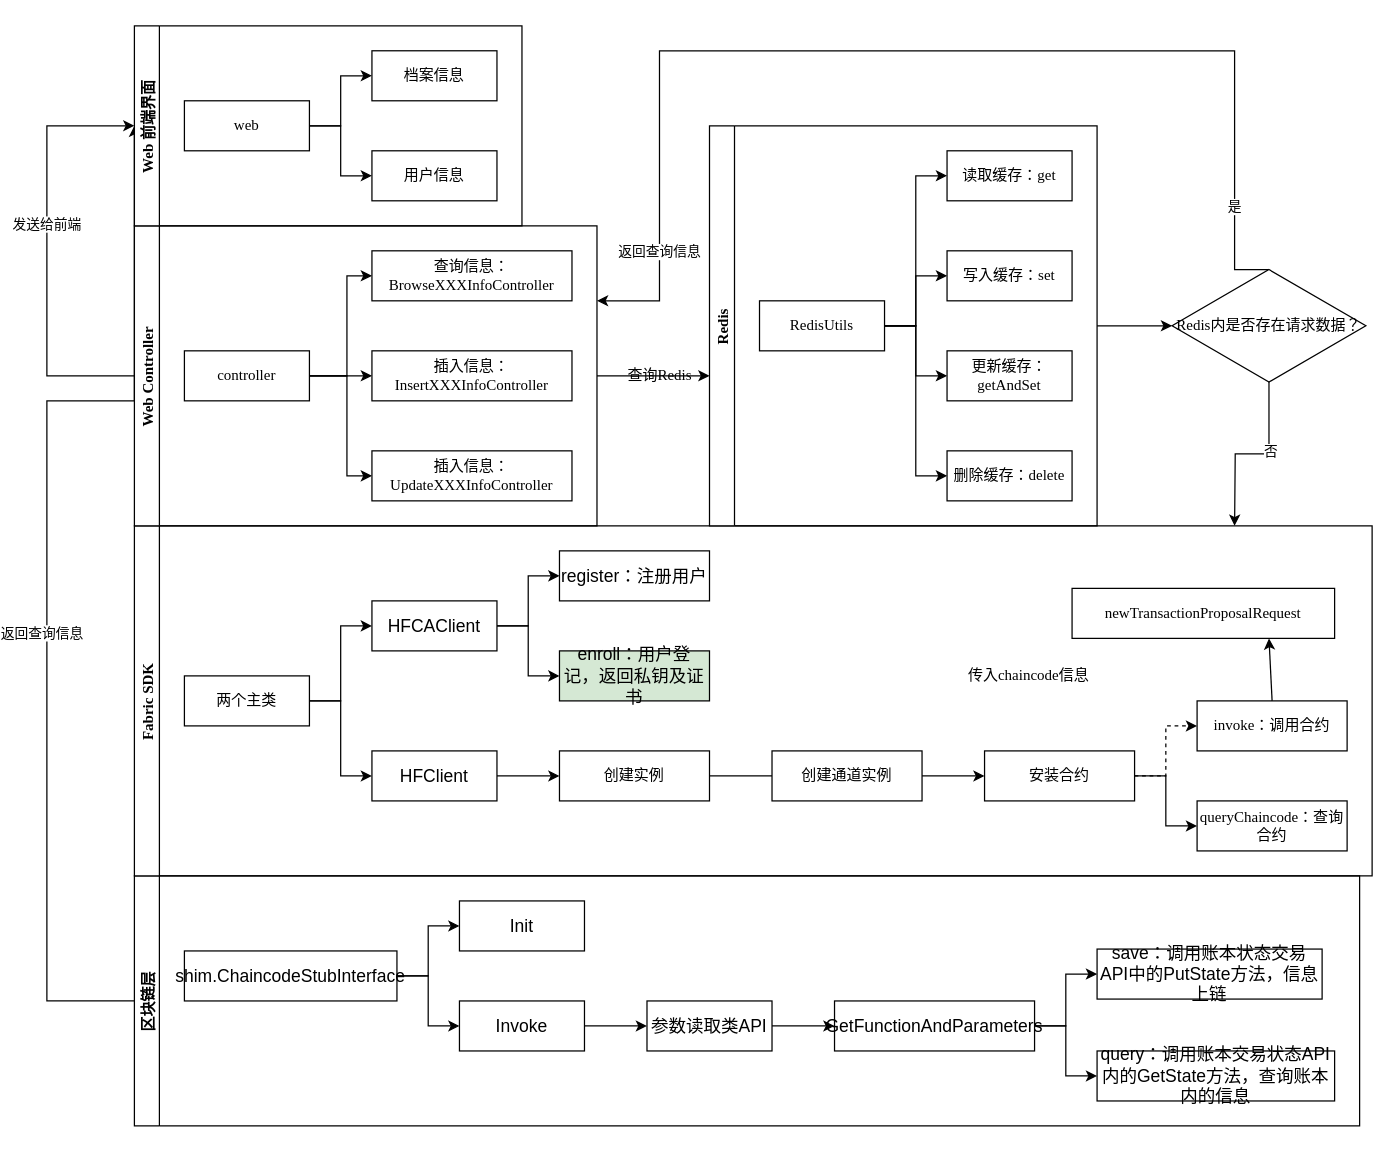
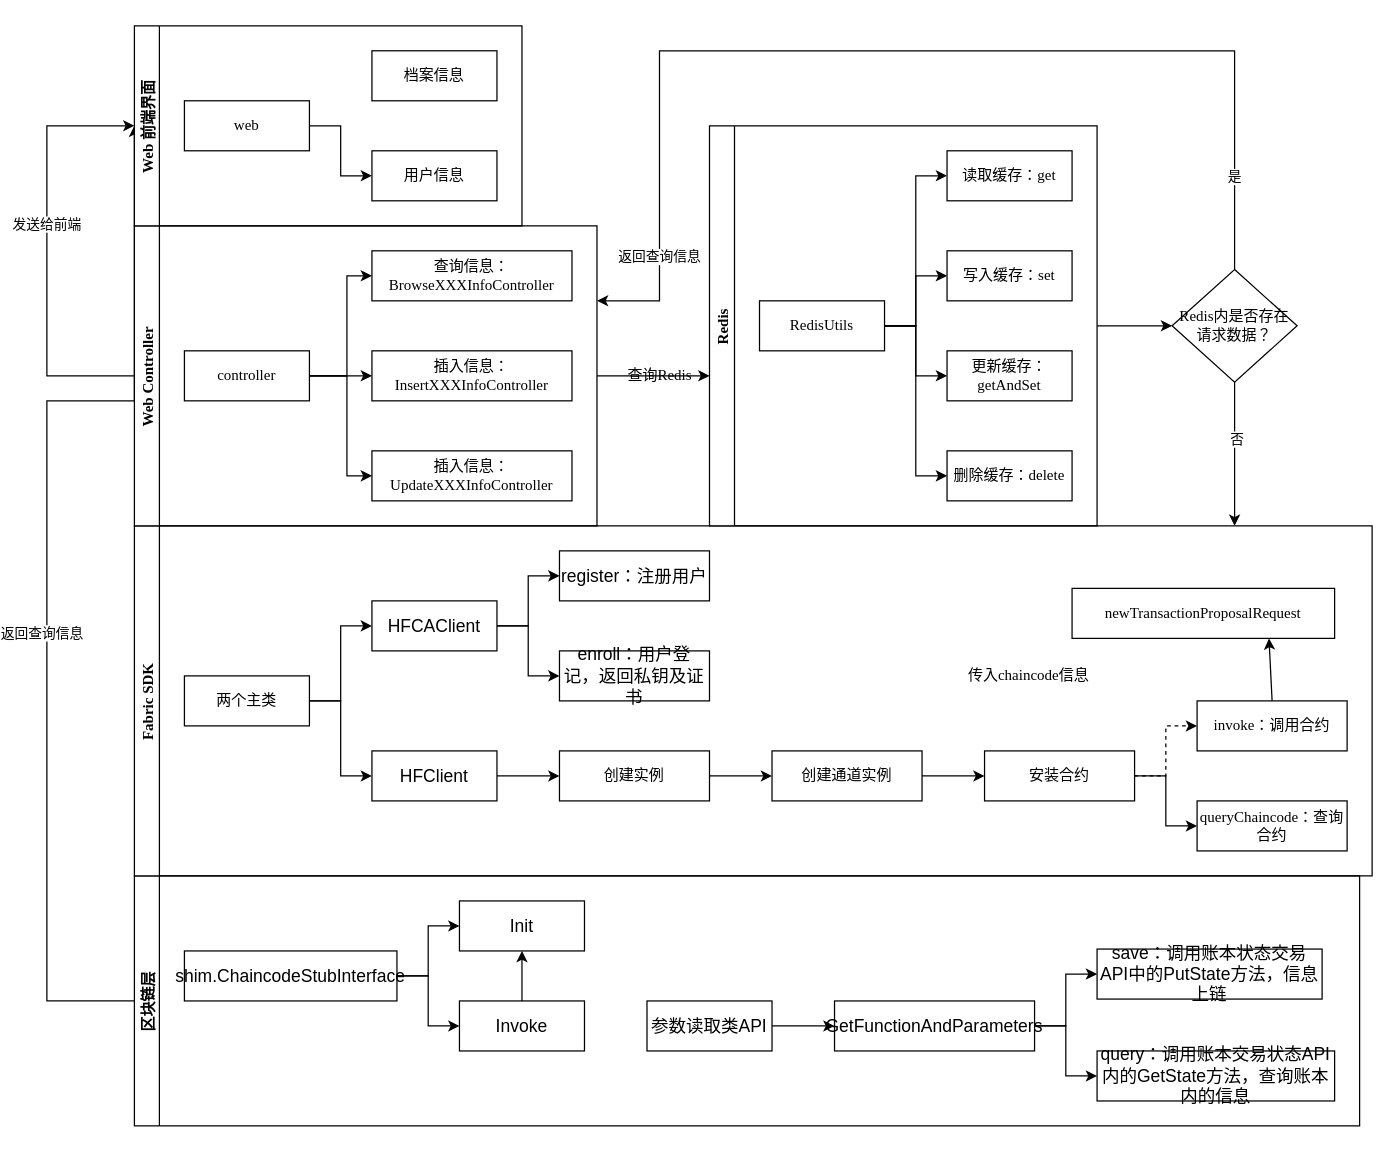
- <mxCell id="73" value="" style="edgeStyle=elbowEdgeStyle;elbow=horizontal;html=1;rounded=0;fontFamily=宋体;" edge="1" parent="70" source="71" target="72"><mxGeometry relative="1" as="geometry" /></mxCell>
- <mxCell id="68" value="Redis内是否存在请求数据？" style="strokeWidth=1;html=1;shape=mxgraph.flowchart.decision;whiteSpace=wrap;fontFamily=宋体;" vertex="1" parent="1"><mxGeometry x="920" y="215" width="155" height="90" as="geometry" /></mxCell>
+ <mxCell id="68" value="Redis内是否存在请求数据？" style="strokeWidth=1;html=1;shape=mxgraph.flowchart.decision;whiteSpace=wrap;fontFamily=宋体;" vertex="1" parent="1"><mxGeometry x="920" y="215" width="100" height="90" as="geometry" /></mxCell>
- <mxCell id="27" value="&lt;span style=&quot;font-size:10.5pt;mso-bidi-font-size:&lt;br/&gt;11.0pt;font-family:&amp;quot;Calibri&amp;quot;,sans-serif;mso-fareast-font-family:宋体;mso-bidi-font-family:&lt;br/&gt;Arial;mso-ansi-language:EN-US;mso-fareast-language:ZH-CN;mso-bidi-language:&lt;br/&gt;AR-SA&quot; lang=&quot;EN-US&quot;&gt;enroll：用户登记，返回私钥及证书&lt;/span&gt;" style="whiteSpace=wrap;html=1;fontFamily=宋体;fillColor=#d5e8d4;" vertex="1" parent="18"><mxGeometry x="340" y="100" width="120" height="40" as="geometry" /></mxCell>
+ <mxCell id="27" value="&lt;span style=&quot;font-size:10.5pt;mso-bidi-font-size:&lt;br/&gt;11.0pt;font-family:&amp;quot;Calibri&amp;quot;,sans-serif;mso-fareast-font-family:宋体;mso-bidi-font-family:&lt;br/&gt;Arial;mso-ansi-language:EN-US;mso-fareast-language:ZH-CN;mso-bidi-language:&lt;br/&gt;AR-SA&quot; lang=&quot;EN-US&quot;&gt;enroll：用户登记，返回私钥及证书&lt;/span&gt;" style="whiteSpace=wrap;html=1;fontFamily=宋体;" vertex="1" parent="18"><mxGeometry x="340" y="100" width="120" height="40" as="geometry" /></mxCell>
- <mxCell id="30" value="" style="edgeStyle=elbowEdgeStyle;elbow=horizontal;html=1;rounded=0;fontFamily=宋体;endArrow=none;" edge="1" target="31" source="29" parent="18"><mxGeometry relative="1" as="geometry"><mxPoint x="310" y="290" as="sourcePoint" /></mxGeometry></mxCell>
+ <mxCell id="30" value="" style="edgeStyle=elbowEdgeStyle;elbow=horizontal;html=1;rounded=0;fontFamily=宋体;" edge="1" target="31" source="29" parent="18"><mxGeometry relative="1" as="geometry"><mxPoint x="310" y="290" as="sourcePoint" /></mxGeometry></mxCell>
- <mxCell id="10" value="" style="edgeStyle=elbowEdgeStyle;elbow=horizontal;html=1;rounded=0;" edge="1" target="11" source="8" parent="4"><mxGeometry relative="1" as="geometry"><mxPoint x="270" y="270" as="sourcePoint" /></mxGeometry></mxCell>
+ <mxCell id="10" value="" style="edgeStyle=elbowEdgeStyle;elbow=horizontal;html=1;rounded=0;" edge="1" target="6" source="8" parent="4"><mxGeometry relative="1" as="geometry"><mxPoint x="270" y="270" as="sourcePoint" /></mxGeometry></mxCell>
